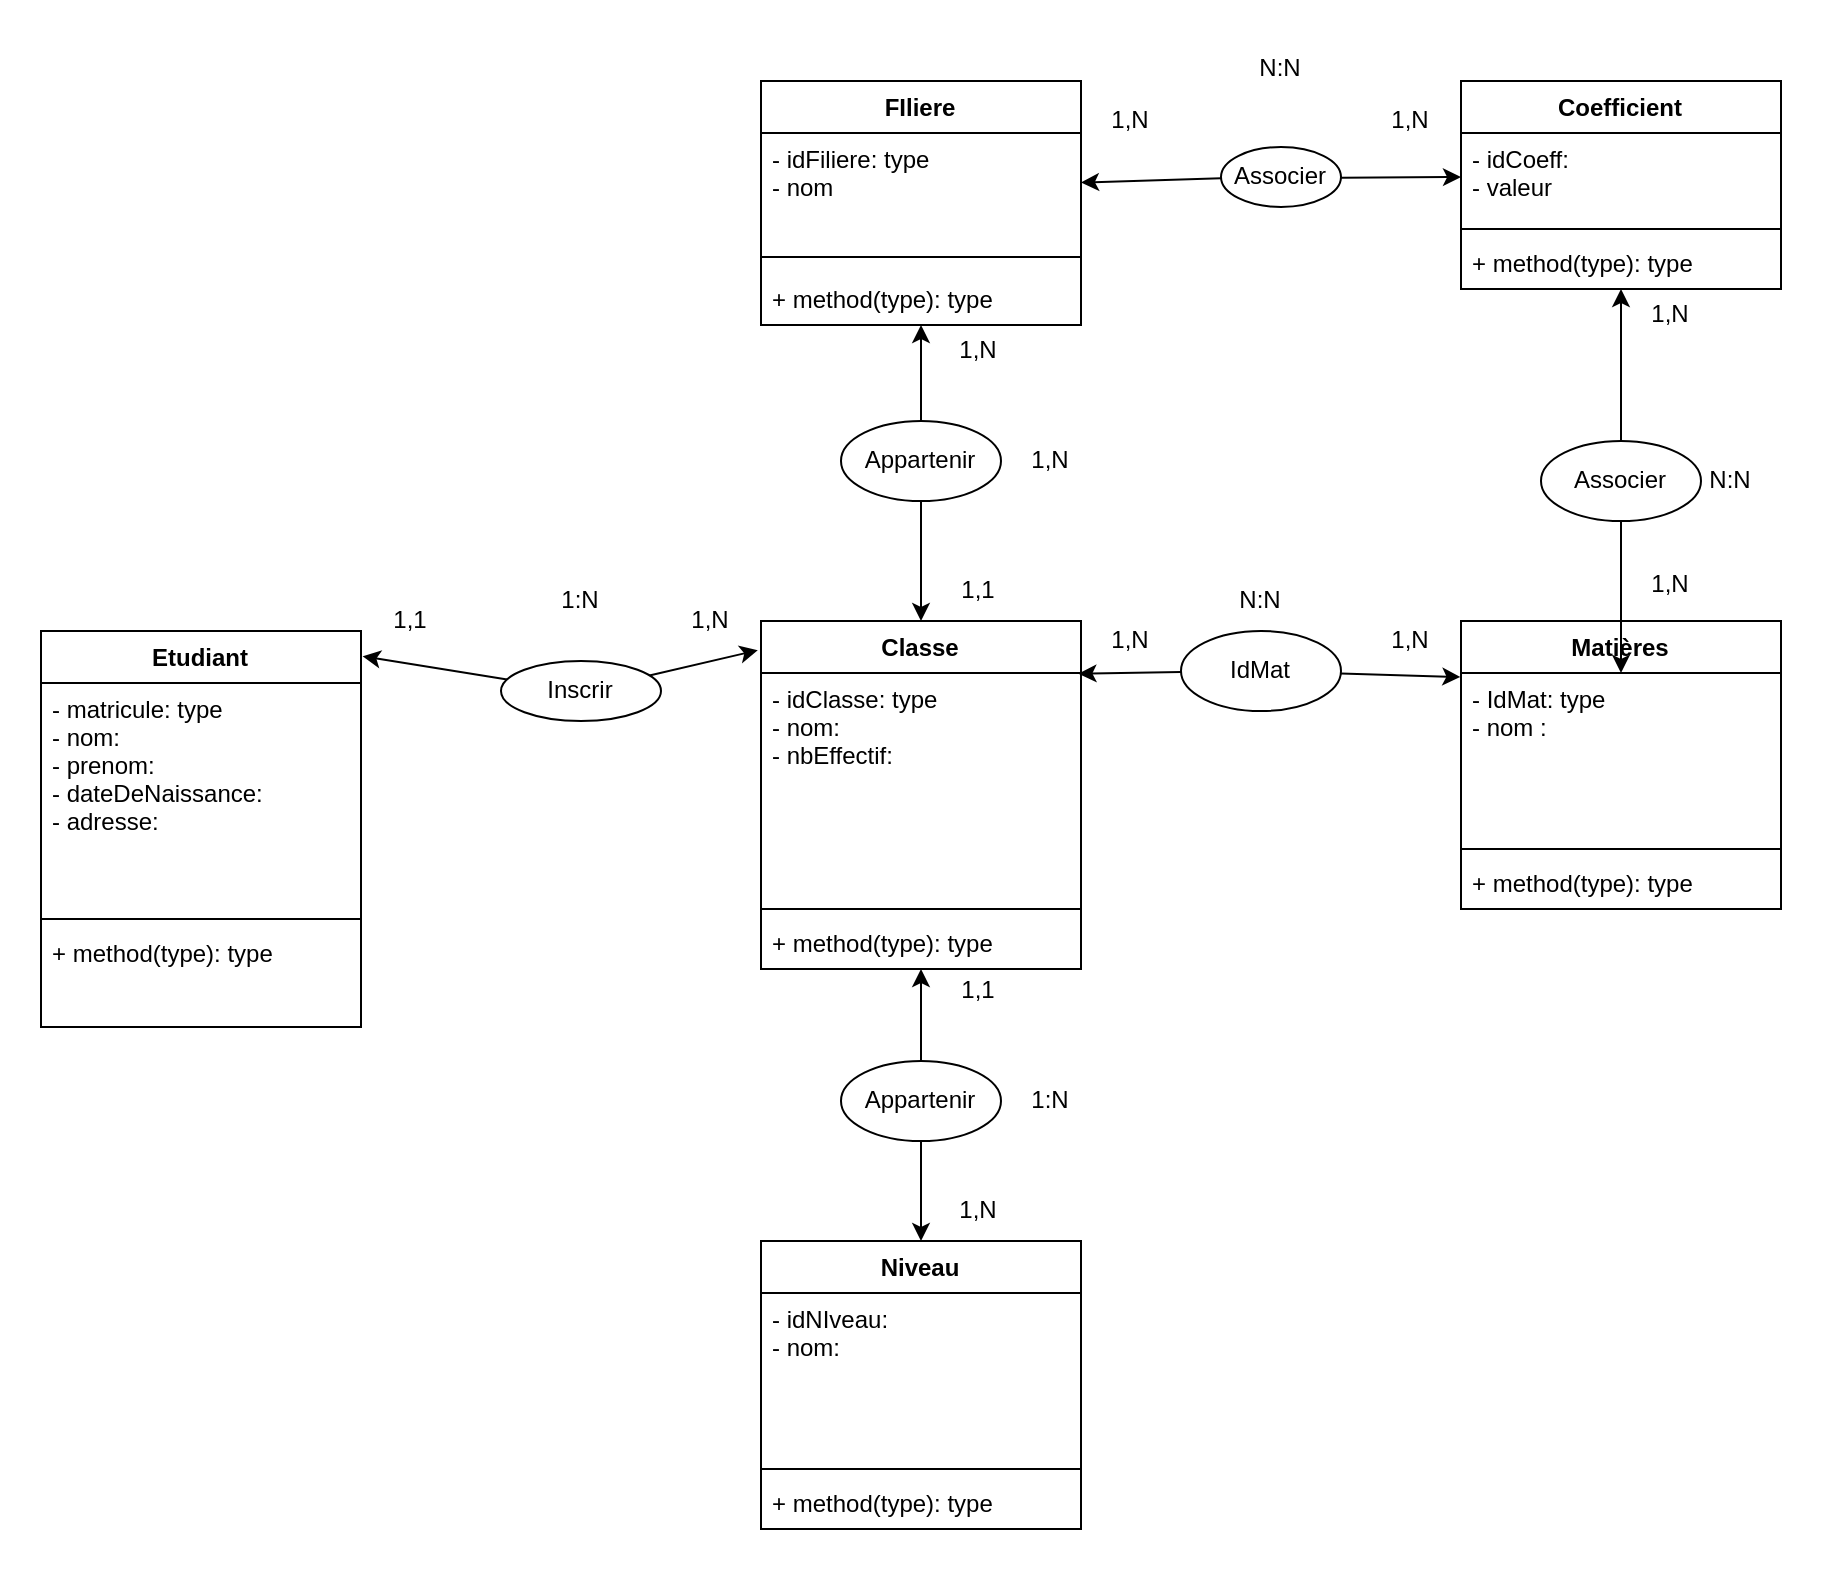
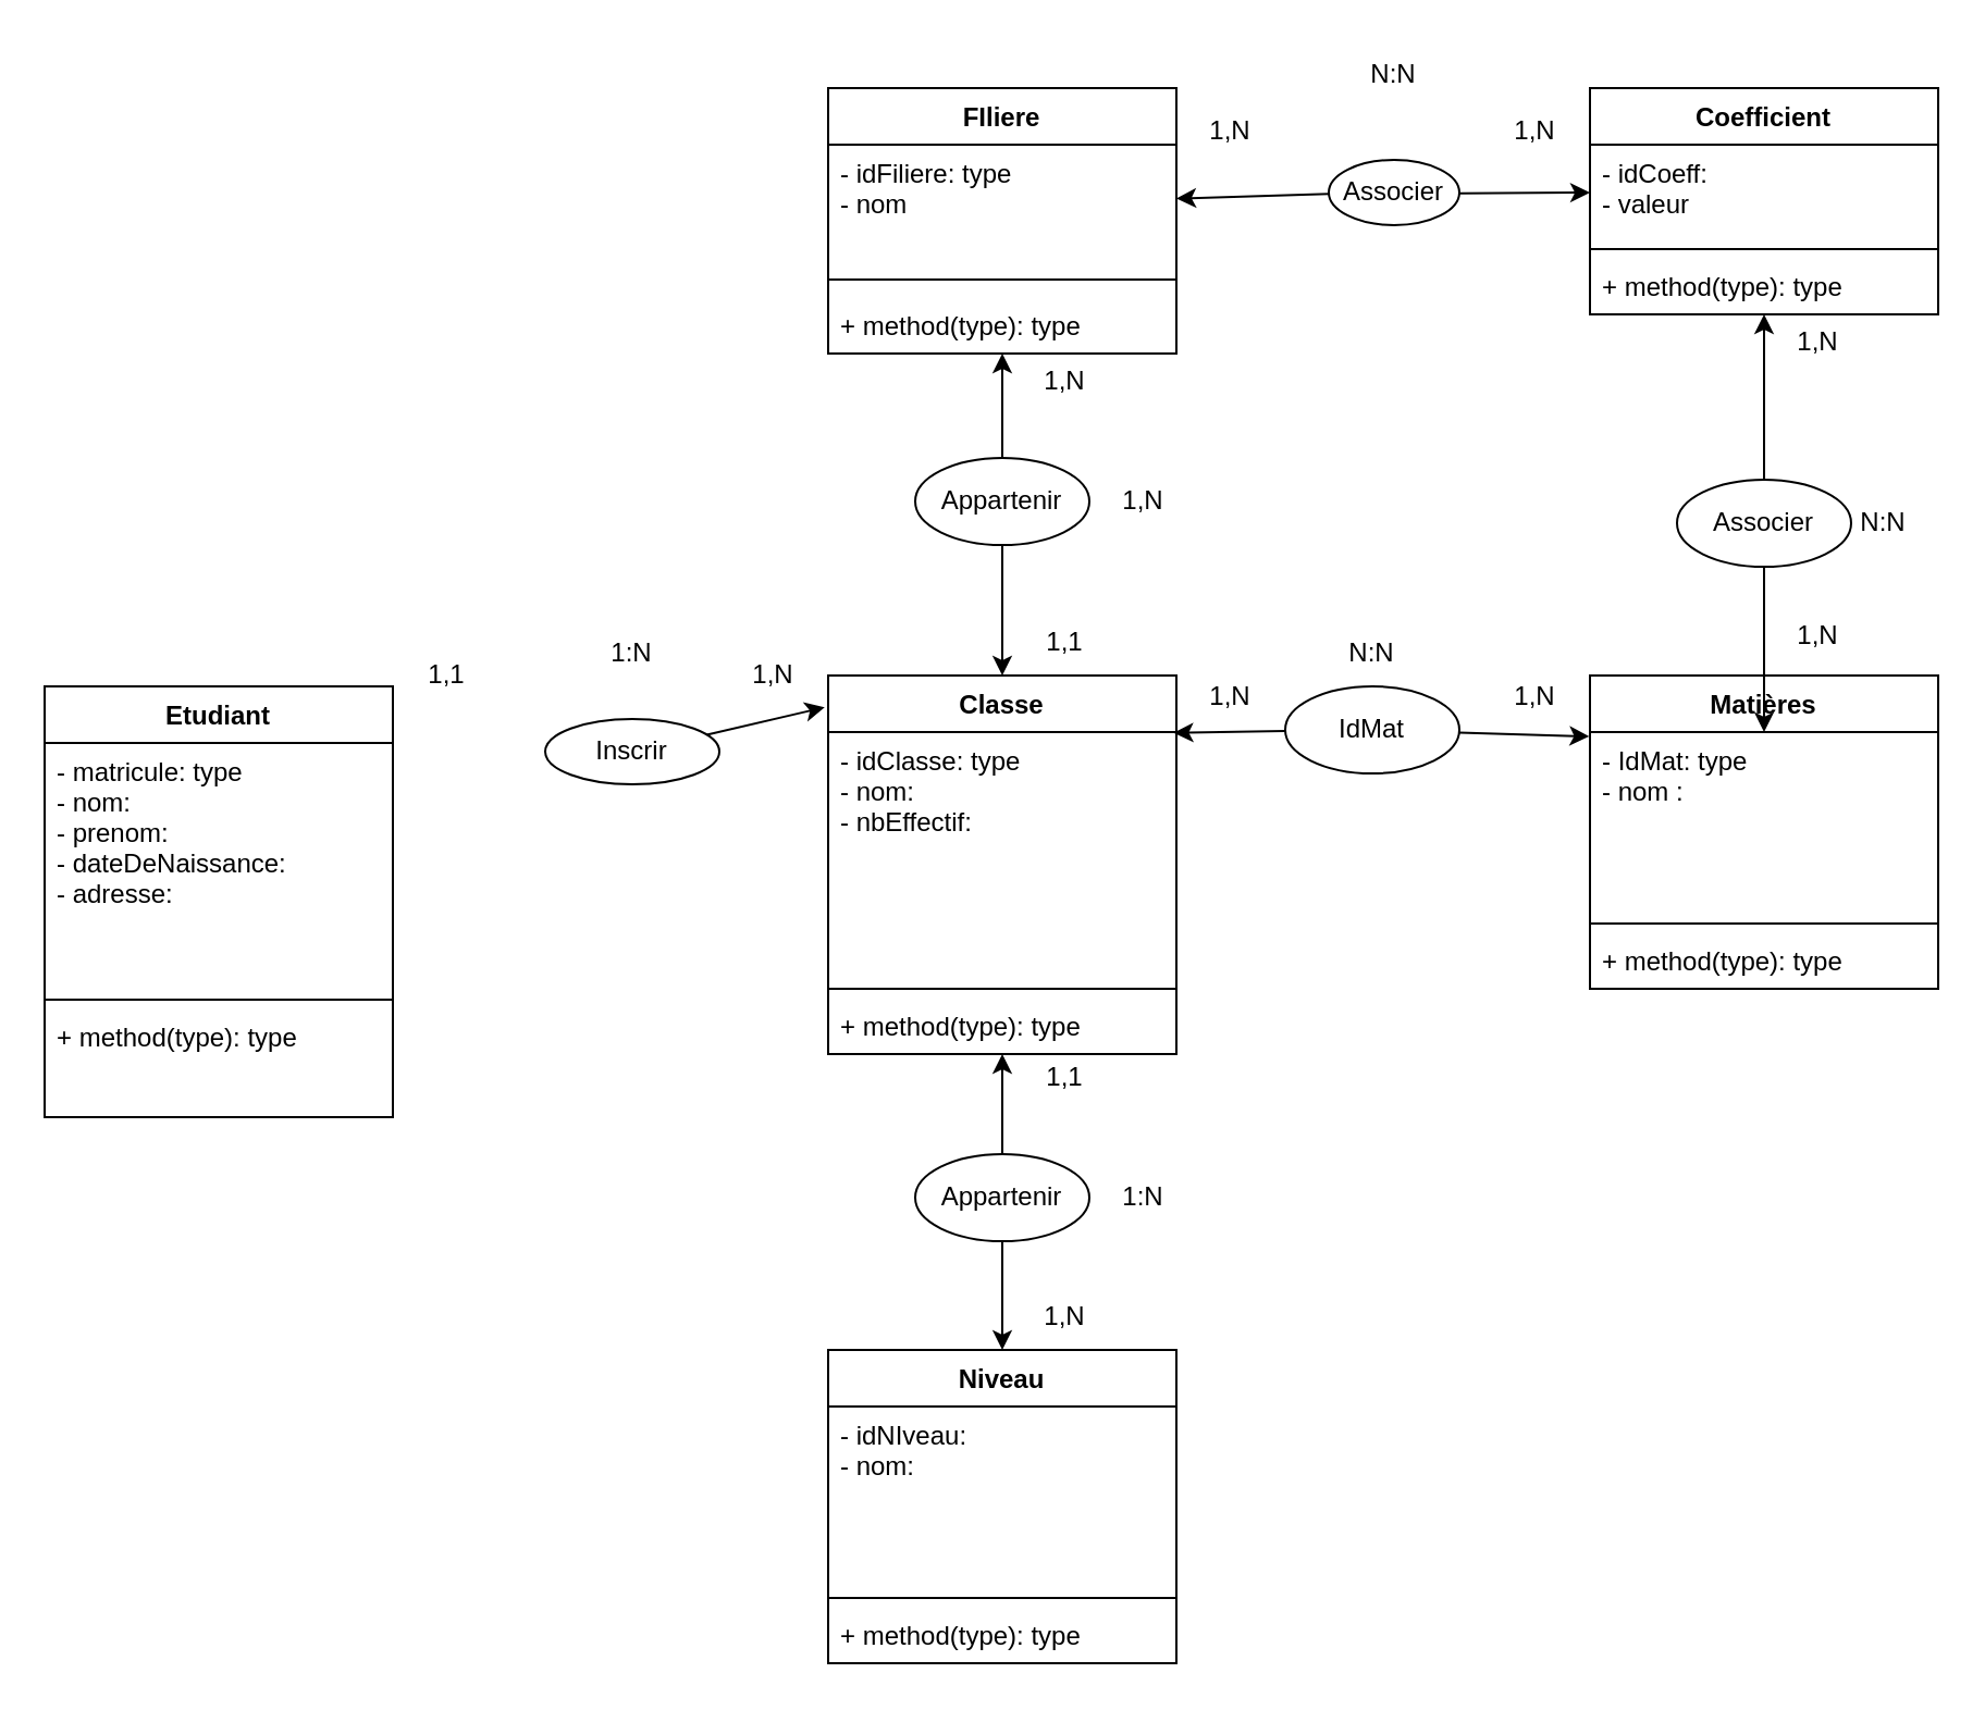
- <mxCell id="16" value="" style="edgeStyle=none;html=1;entryX=1.005;entryY=0.064;entryDx=0;entryDy=0;entryPerimeter=0;" parent="1" source="17" target="3" edge="1"><mxGeometry relative="1" as="geometry" /></mxCell>
